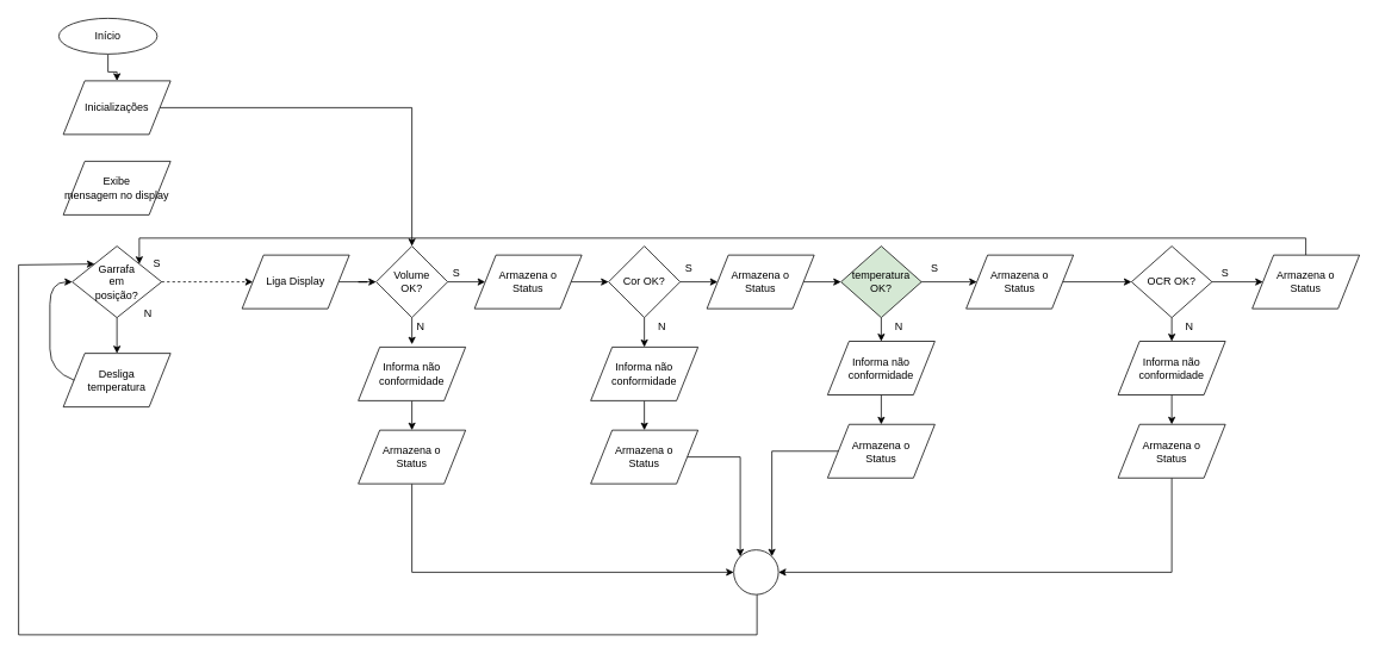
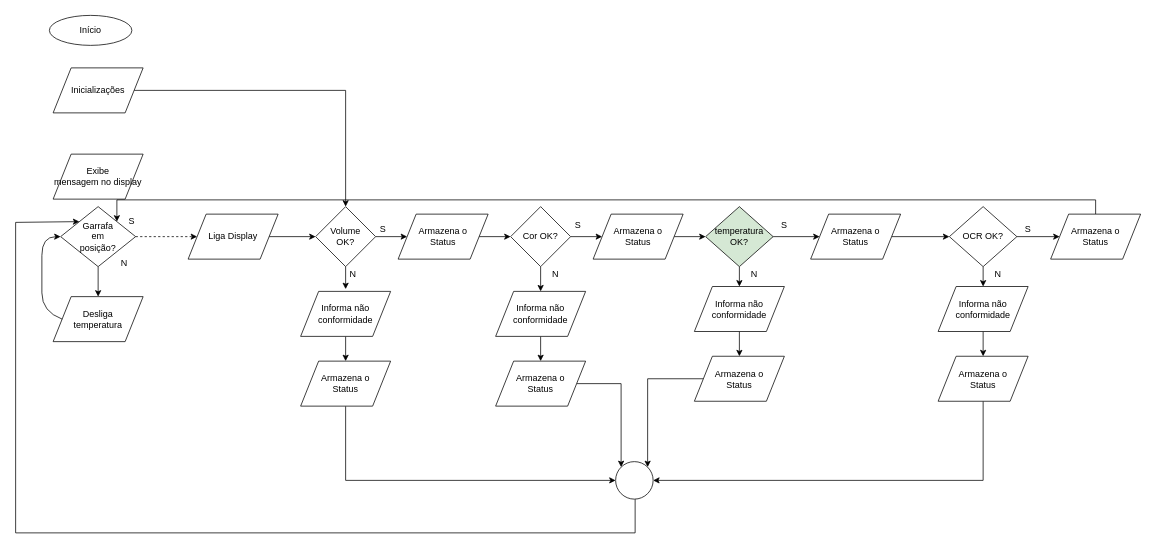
- <mxCell id="2" value="" style="edgeStyle=orthogonalEdgeStyle;rounded=0;orthogonalLoop=1;jettySize=auto;html=1;" parent="1" source="3" target="5" edge="1"><mxGeometry relative="1" as="geometry" /></mxCell>
- <mxCell id="6" value="&lt;div&gt;Exibe &lt;br&gt;&lt;/div&gt;&lt;div&gt;mensagem no display&lt;/div&gt;" style="shape=parallelogram;perimeter=parallelogramPerimeter;whiteSpace=wrap;html=1;" parent="1" vertex="1"><mxGeometry x="70" y="180" width="120" height="60" as="geometry" /></mxCell>
+ <mxCell id="6" value="&lt;div&gt;Exibe &lt;br&gt;&lt;/div&gt;&lt;div&gt;mensagem no display&lt;/div&gt;" style="shape=parallelogram;perimeter=parallelogramPerimeter;whiteSpace=wrap;html=1;" parent="1" vertex="1"><mxGeometry x="70" y="205" width="120" height="60" as="geometry" /></mxCell>
- <mxCell id="11" value="Liga Display" style="shape=parallelogram;perimeter=parallelogramPerimeter;whiteSpace=wrap;html=1;" parent="1" vertex="1"><mxGeometry x="270" y="285" width="120" height="60" as="geometry" /></mxCell>
+ <mxCell id="11" value="Liga Display" style="shape=parallelogram;perimeter=parallelogramPerimeter;whiteSpace=wrap;html=1;" parent="1" vertex="1"><mxGeometry x="250" y="285" width="120" height="60" as="geometry" /></mxCell>
